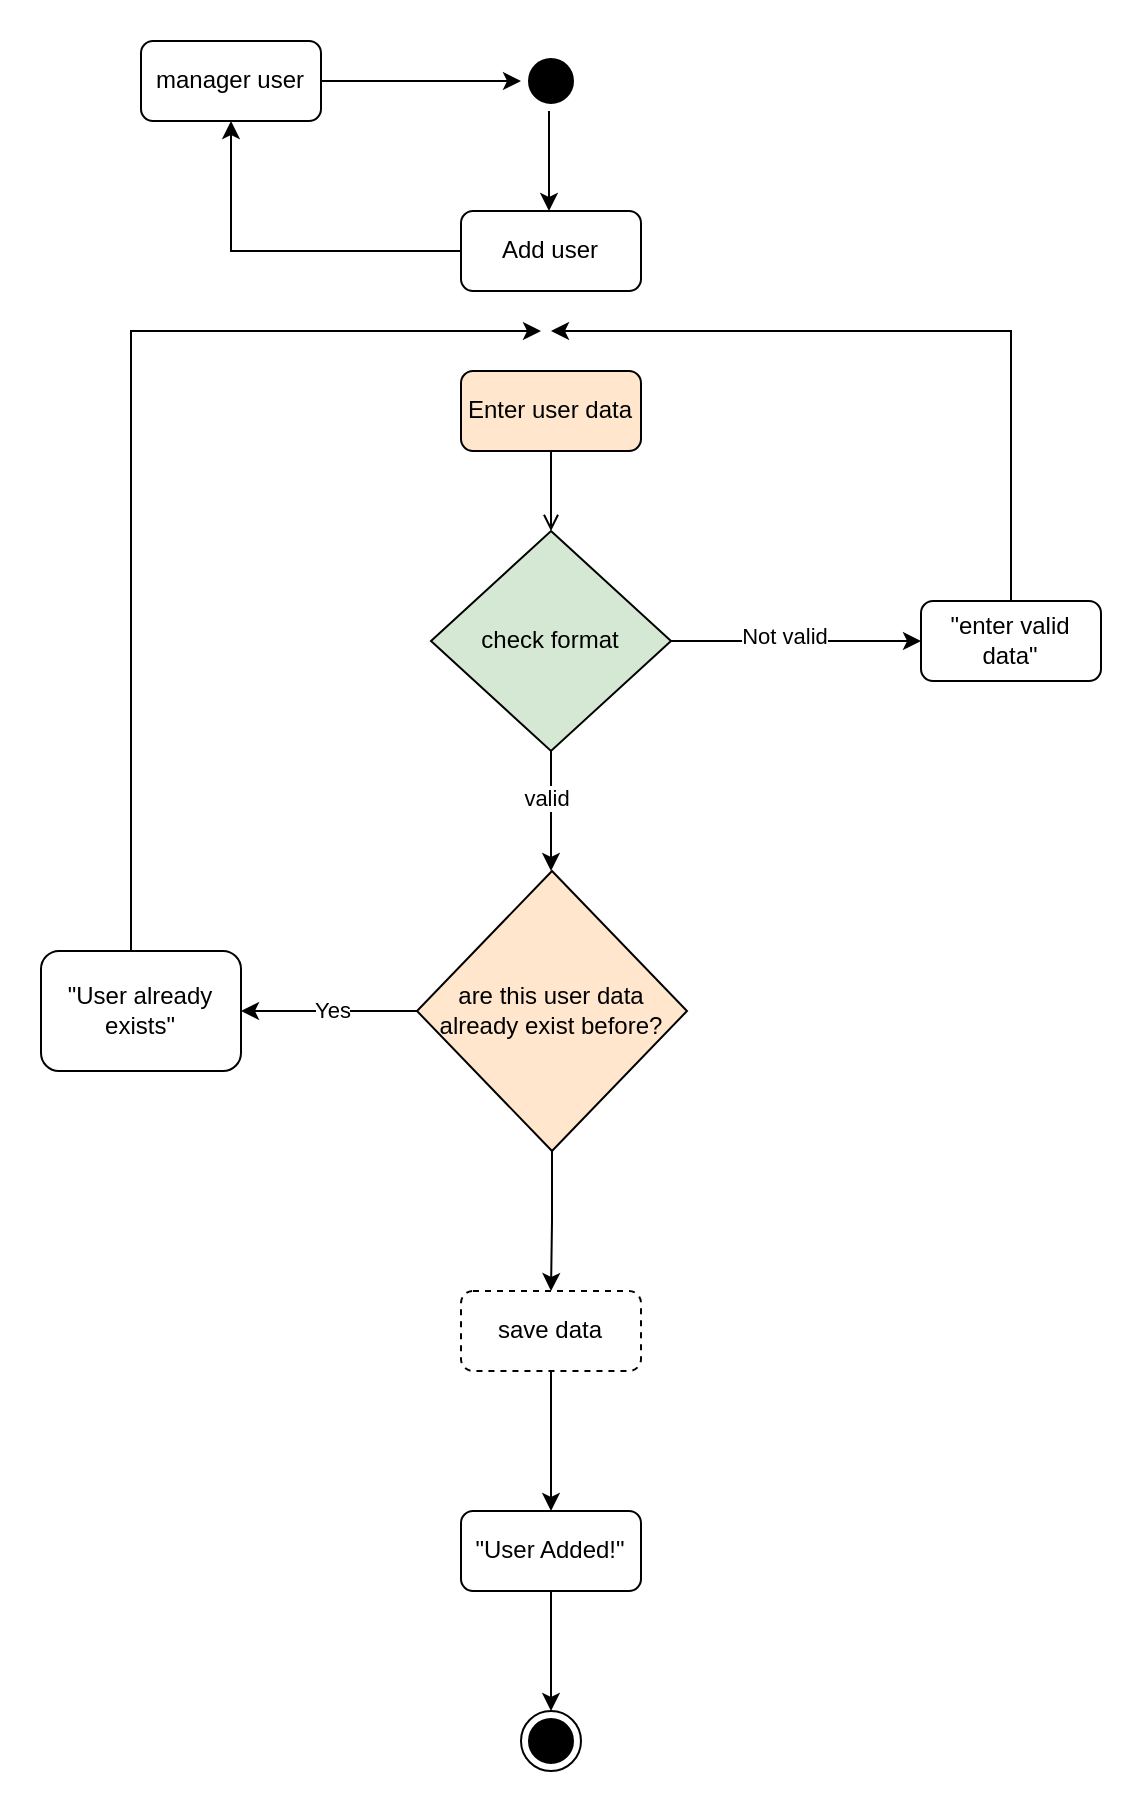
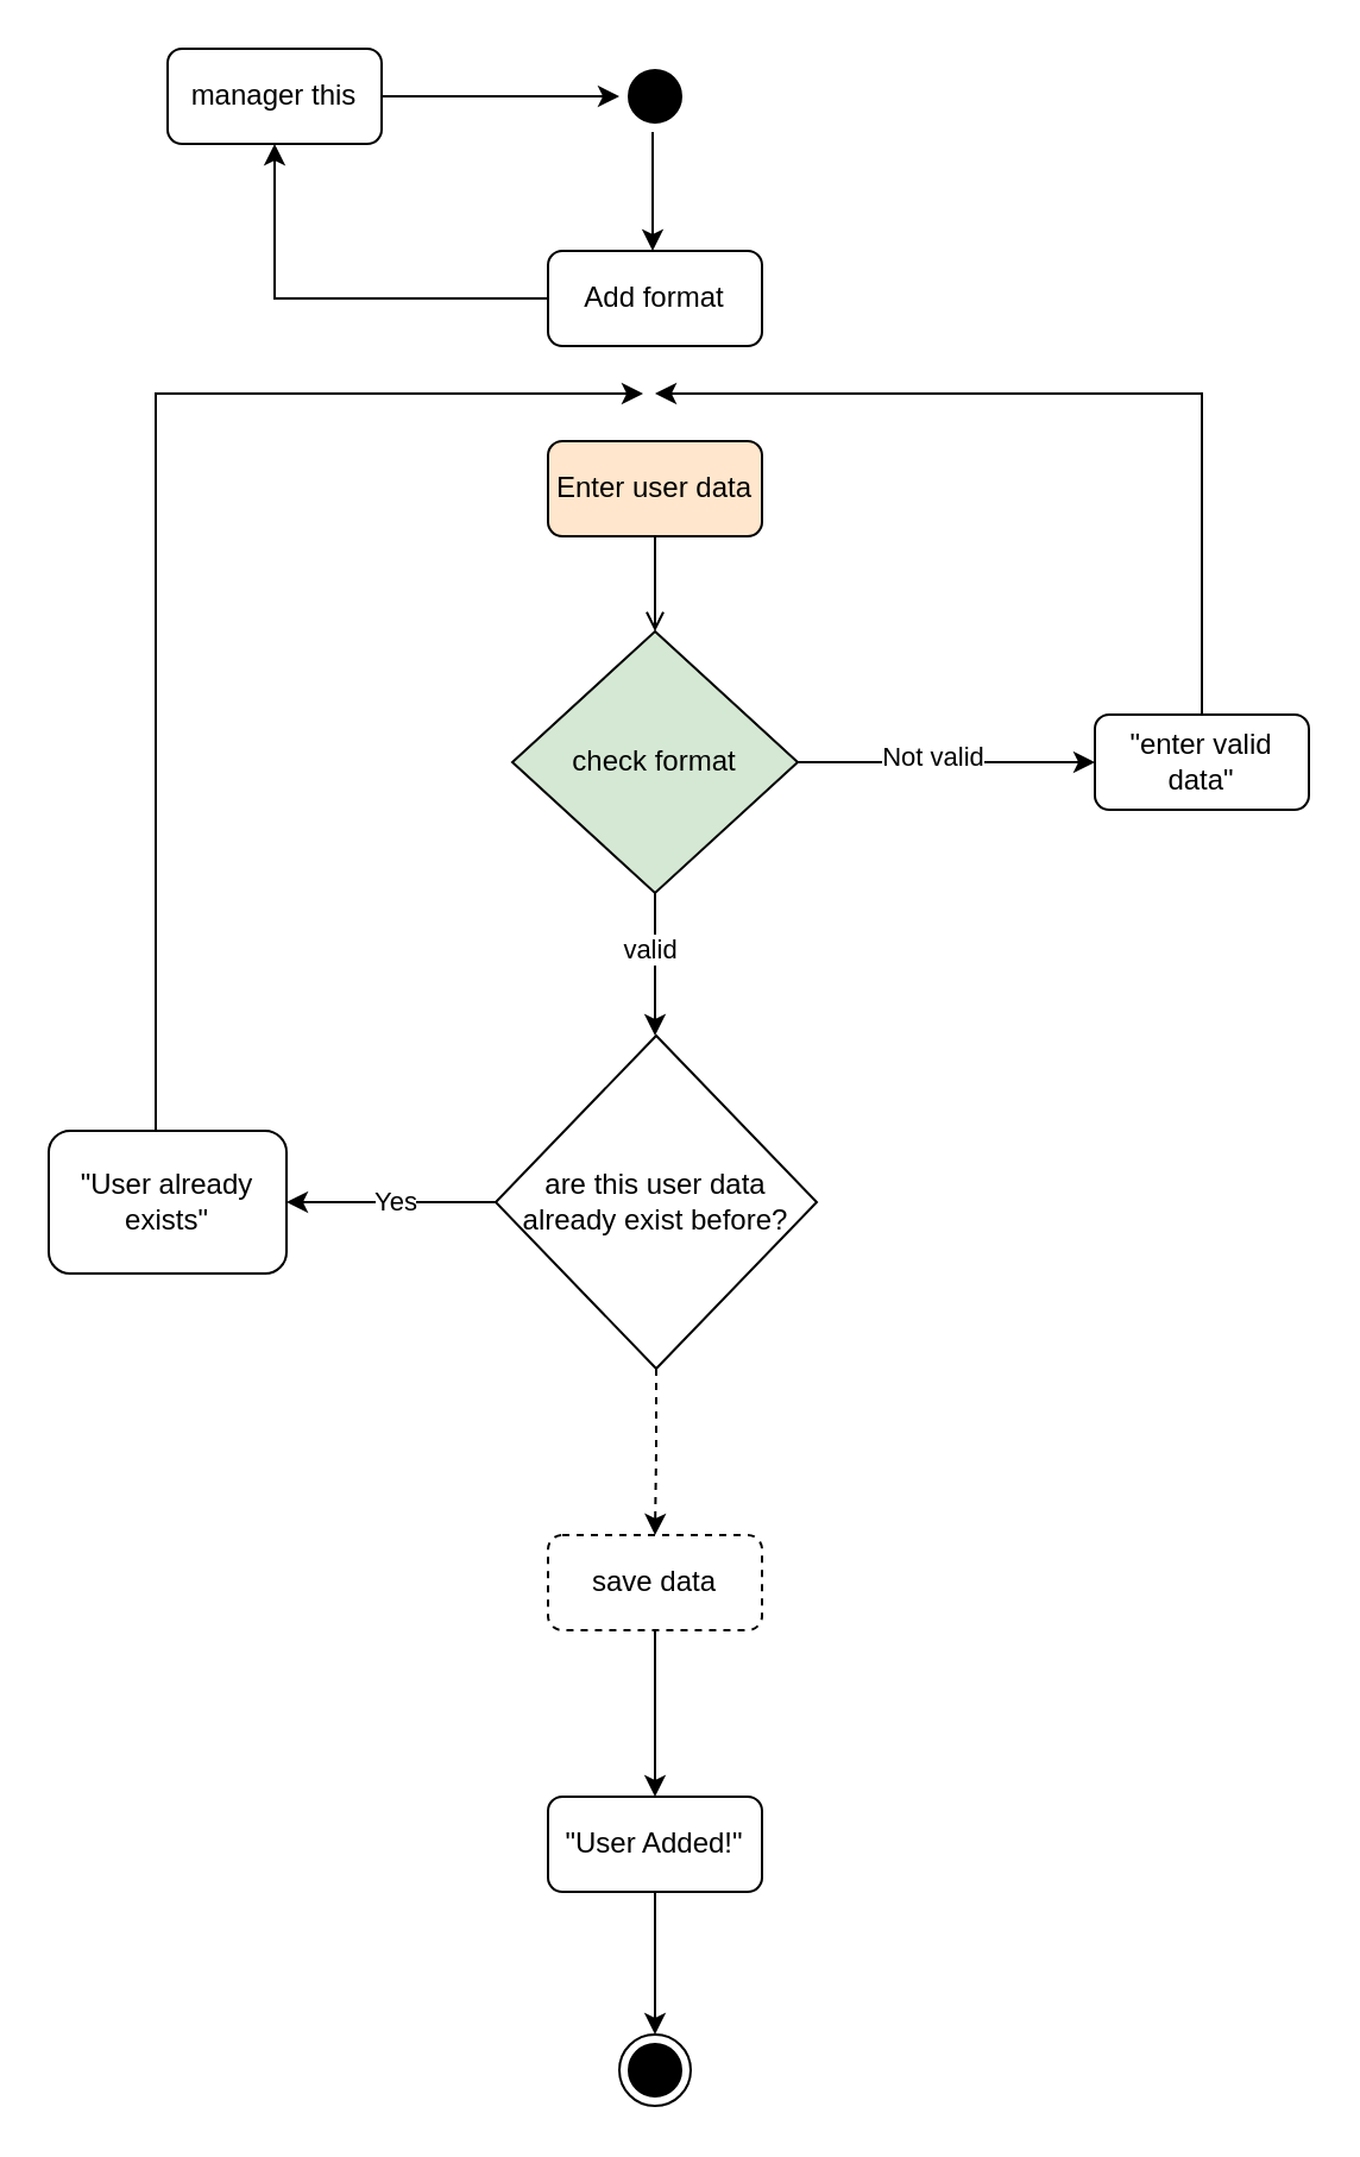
- <mxCell id="4" value="manager user" style="rounded=1;whiteSpace=wrap;html=1;" parent="1" vertex="1"><mxGeometry x="70" y="20" width="90" height="40" as="geometry" /></mxCell>
+ <mxCell id="4" value="manager this" style="rounded=1;whiteSpace=wrap;html=1;" parent="1" vertex="1"><mxGeometry x="70" y="20" width="90" height="40" as="geometry" /></mxCell>
- <mxCell id="6" value="Add user" style="rounded=1;whiteSpace=wrap;html=1;" parent="1" vertex="1"><mxGeometry x="230" y="105" width="90" height="40" as="geometry" /></mxCell>
+ <mxCell id="6" value="Add format" style="rounded=1;whiteSpace=wrap;html=1;" parent="1" vertex="1"><mxGeometry x="230" y="105" width="90" height="40" as="geometry" /></mxCell>
- <mxCell id="22" value="are this user data  already exist&amp;nbsp;before?" style="rhombus;whiteSpace=wrap;html=1;fillColor=#ffe6cc;" parent="1" vertex="1"><mxGeometry x="208" y="435" width="135" height="140" as="geometry" /></mxCell>
+ <mxCell id="22" value="are this user data  already exist&amp;nbsp;before?" style="rhombus;whiteSpace=wrap;html=1;" parent="1" vertex="1"><mxGeometry x="208" y="435" width="135" height="140" as="geometry" /></mxCell>
- <mxCell id="21" style="edgeStyle=orthogonalEdgeStyle;rounded=0;orthogonalLoop=1;jettySize=auto;html=1;entryX=0.5;entryY=0;entryDx=0;entryDy=0;" parent="1" source="22" target="15" edge="1"><mxGeometry relative="1" as="geometry" /></mxCell>
+ <mxCell id="21" style="edgeStyle=orthogonalEdgeStyle;rounded=0;orthogonalLoop=1;jettySize=auto;html=1;entryX=0.5;entryY=0;entryDx=0;entryDy=0;dashed=1;" parent="1" source="22" target="15" edge="1"><mxGeometry relative="1" as="geometry" /></mxCell>
